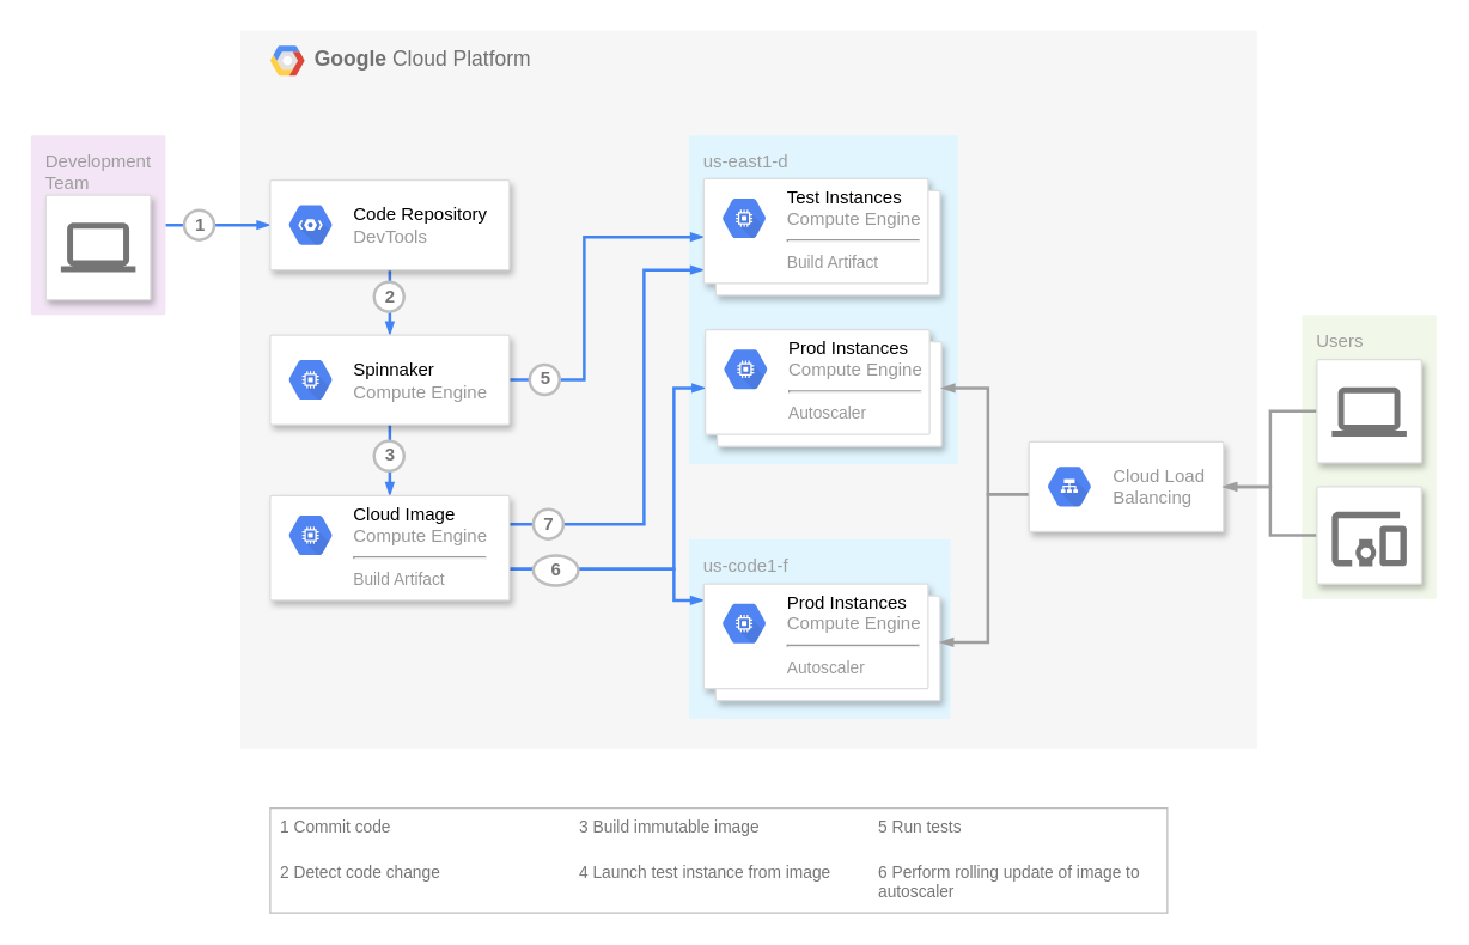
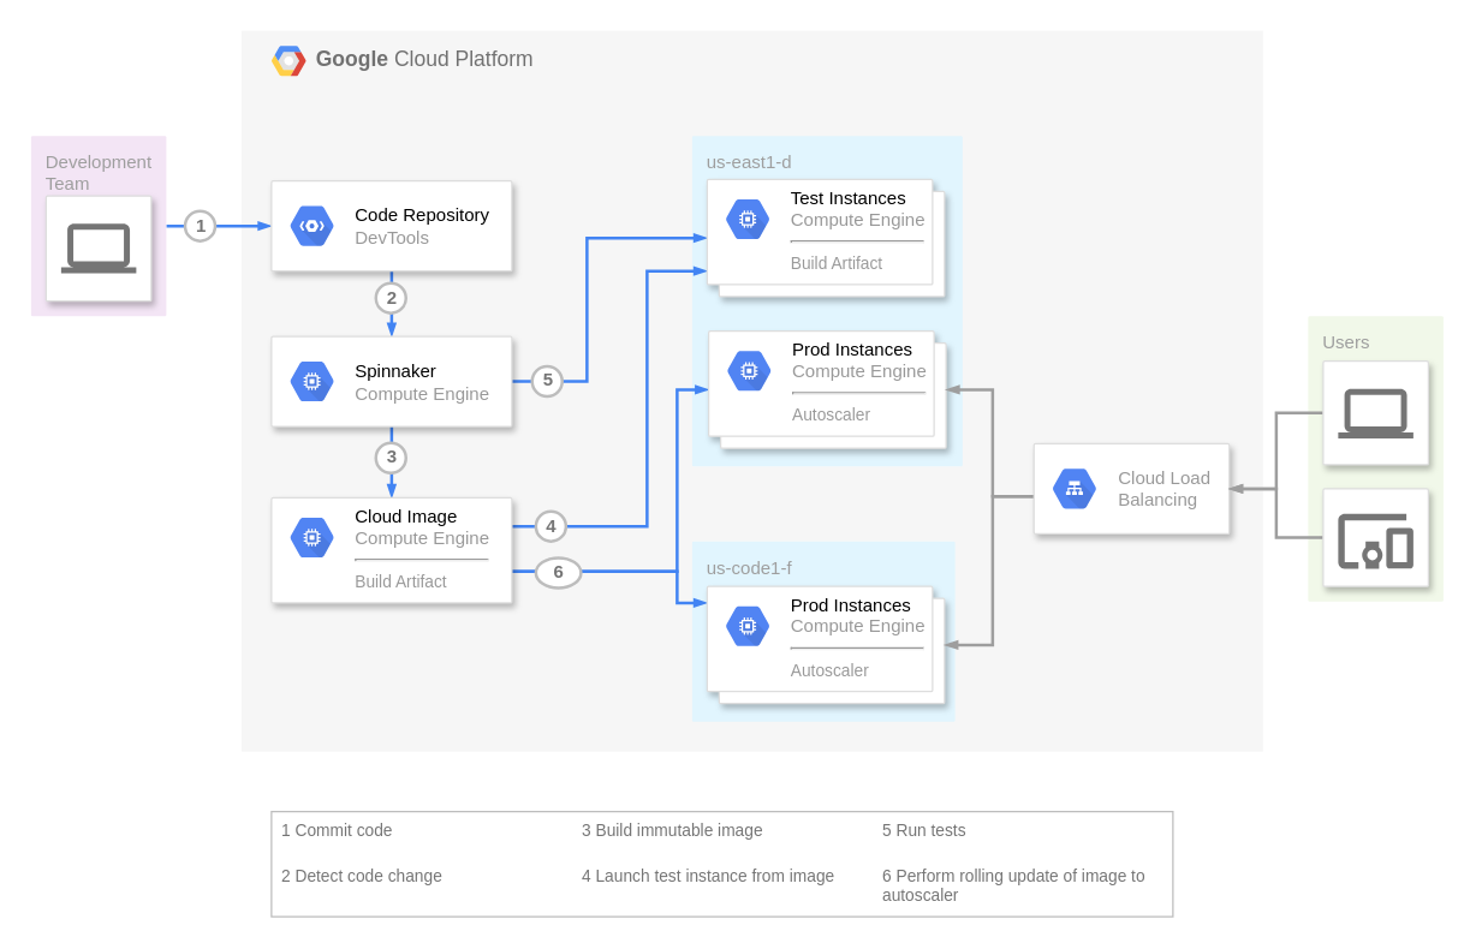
- <mxCell id="42" value="7" style="shape=ellipse;fillColor=#ffffff;strokeColor=#BDBDBD;strokeWidth=2;shadow=0;gradientColor=none;fontColor=#757575;align=center;html=1;fontStyle=1;spacingTop=-1;" parent="1" vertex="1"><mxGeometry x="356" y="340" width="20" height="20" as="geometry" /></mxCell>
+ <mxCell id="42" value="4" style="shape=ellipse;fillColor=#ffffff;strokeColor=#BDBDBD;strokeWidth=2;shadow=0;gradientColor=none;fontColor=#757575;align=center;html=1;fontStyle=1;spacingTop=-1;" parent="1" vertex="1"><mxGeometry x="356" y="340" width="20" height="20" as="geometry" /></mxCell>
